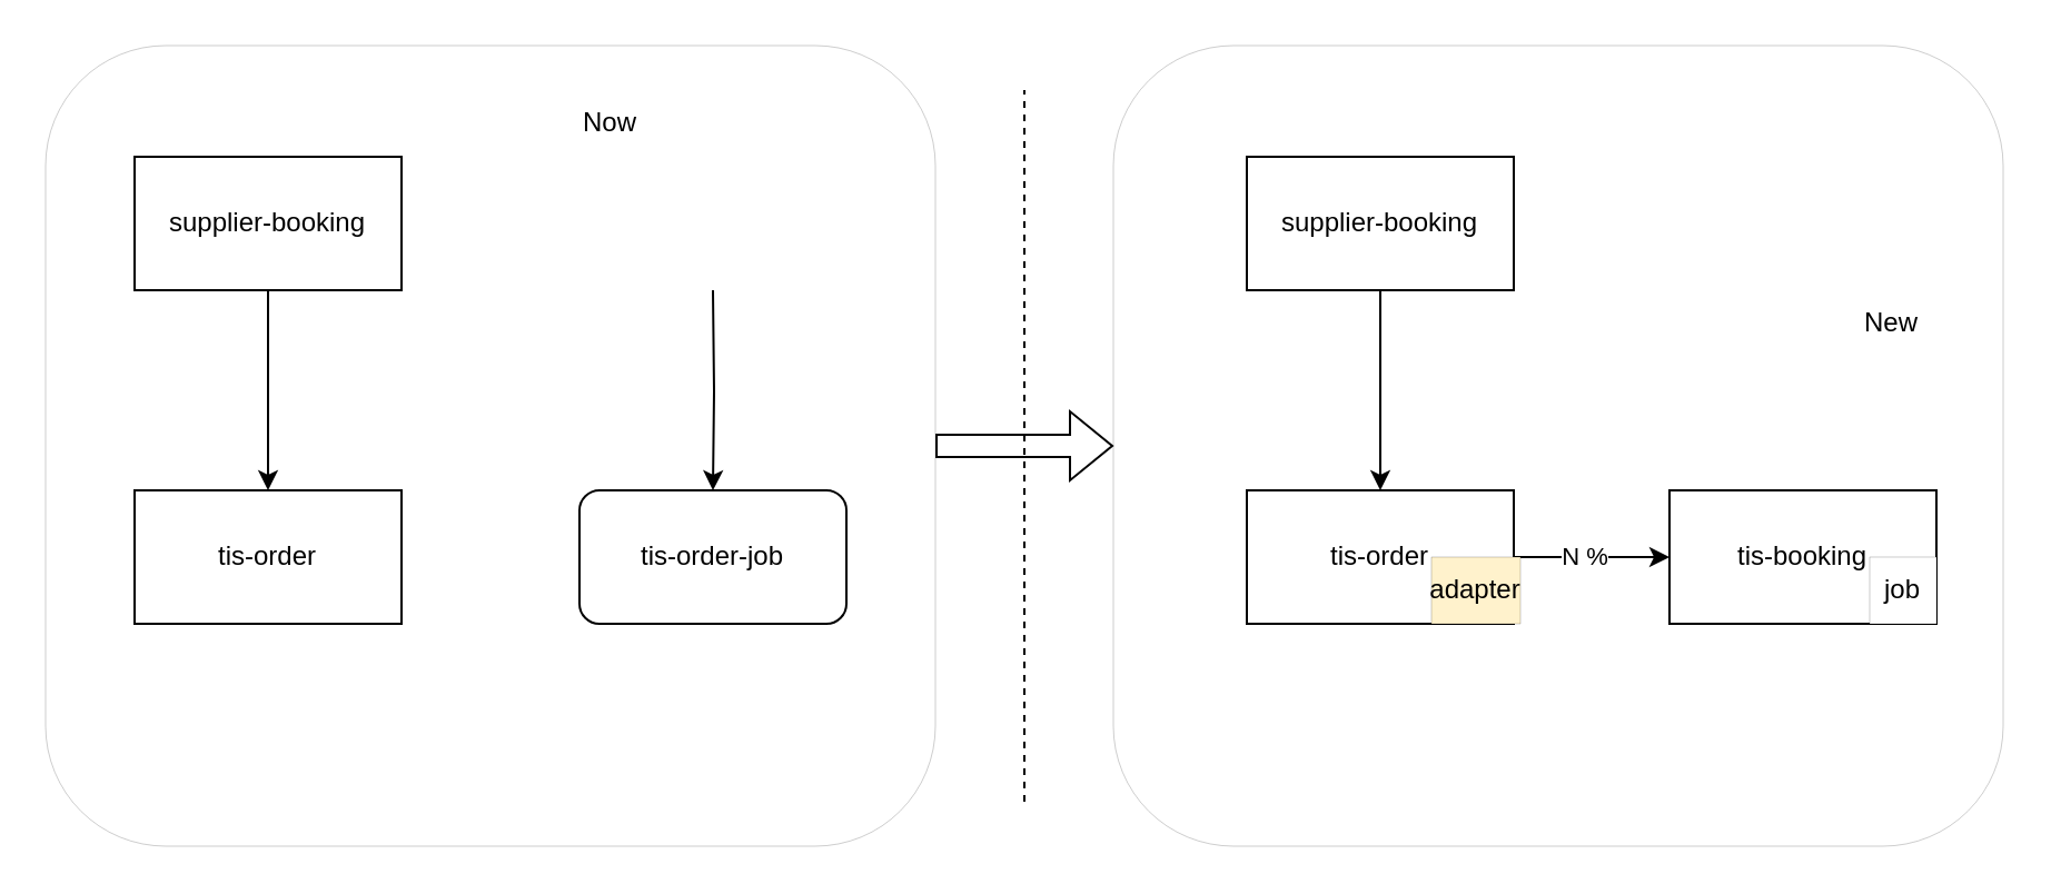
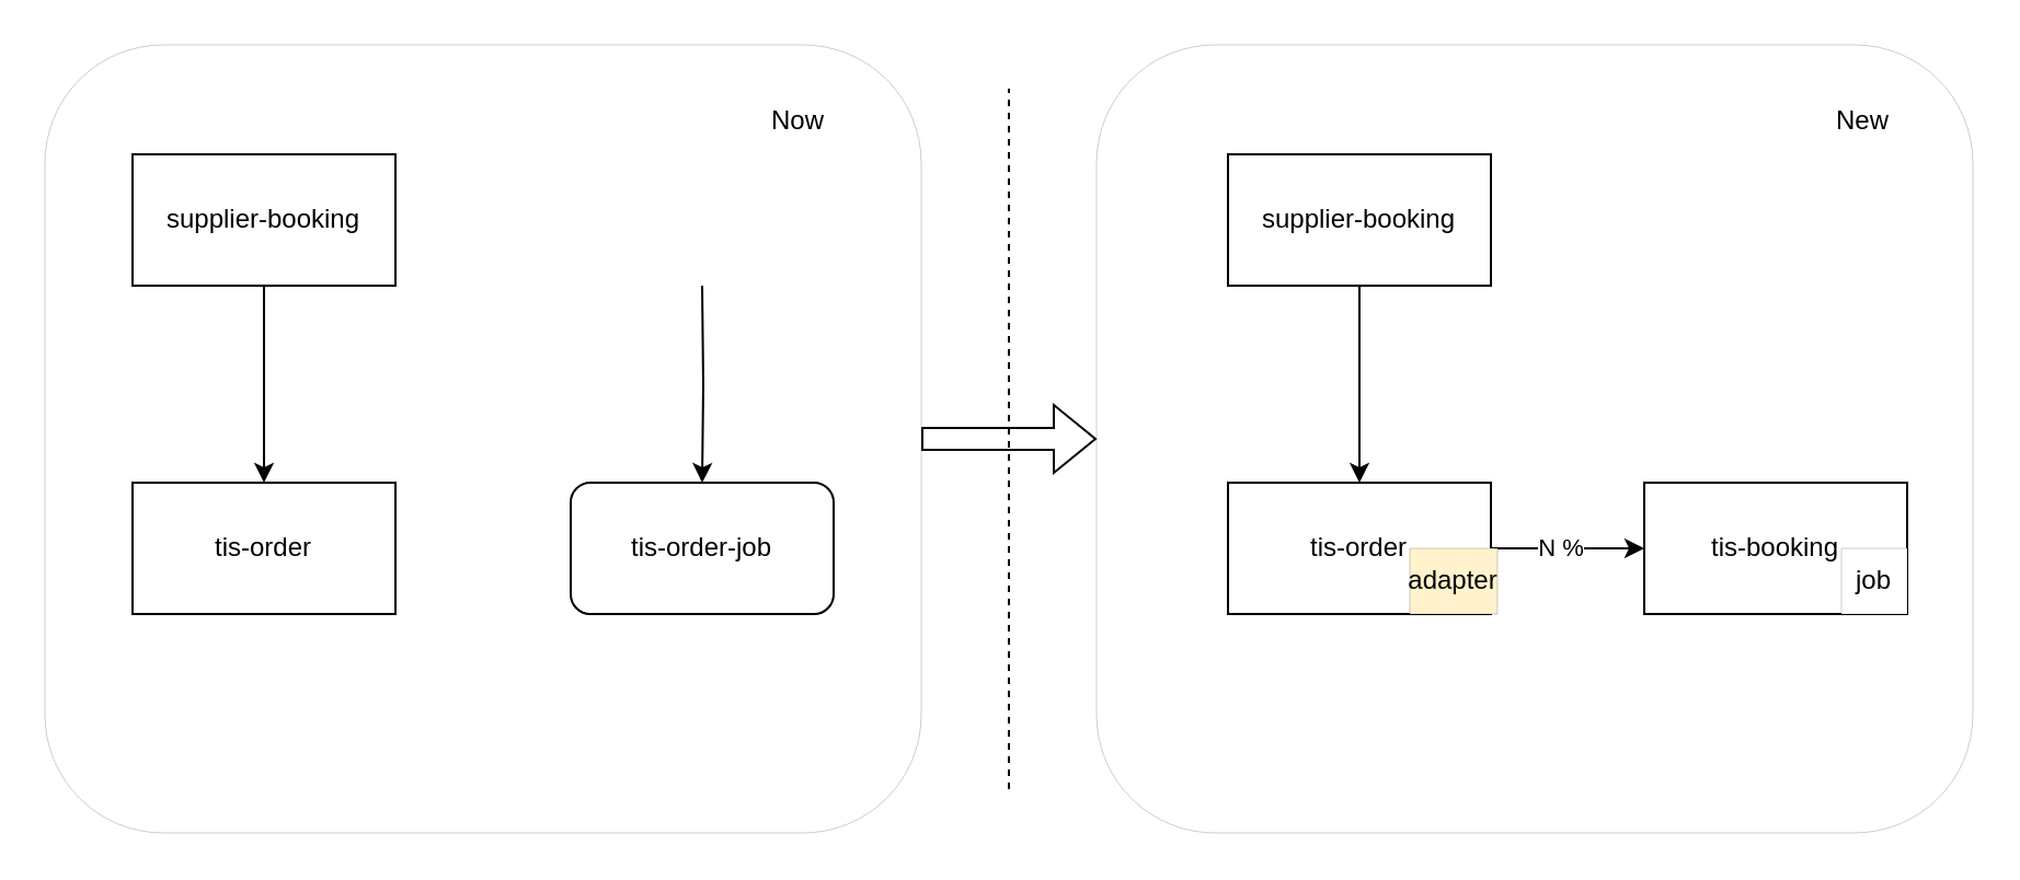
- <mxCell id="18" value="Now" style="text;html=1;strokeColor=none;fillColor=none;align=center;verticalAlign=middle;whiteSpace=wrap;rounded=0;" vertex="1" parent="1"><mxGeometry x="244" y="40" width="60" height="30" as="geometry" /></mxCell>
+ <mxCell id="18" value="Now" style="text;html=1;strokeColor=none;fillColor=none;align=center;verticalAlign=middle;whiteSpace=wrap;rounded=0;" vertex="1" parent="1"><mxGeometry x="334" y="40" width="60" height="30" as="geometry" /></mxCell>
- <mxCell id="19" value="New" style="text;html=1;strokeColor=none;fillColor=none;align=center;verticalAlign=middle;whiteSpace=wrap;rounded=0;" vertex="1" parent="1"><mxGeometry x="820" y="130" width="60" height="30" as="geometry" /></mxCell>
+ <mxCell id="19" value="New" style="text;html=1;strokeColor=none;fillColor=none;align=center;verticalAlign=middle;whiteSpace=wrap;rounded=0;" vertex="1" parent="1"><mxGeometry x="820" y="40" width="60" height="30" as="geometry" /></mxCell>
